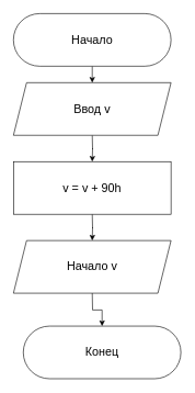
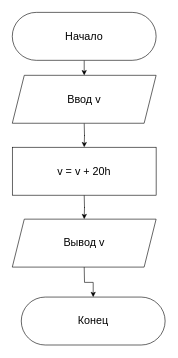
- <mxCell id="10" value="&lt;font style=&quot;font-size: 18px;&quot;&gt;v = v + 90h&lt;/font&gt;" style="rounded=0;whiteSpace=wrap;html=1;" vertex="1" parent="1"><mxGeometry x="20" y="245" width="240" height="80" as="geometry" /></mxCell>
+ <mxCell id="10" value="&lt;font style=&quot;font-size: 18px;&quot;&gt;v = v + 20h&lt;/font&gt;" style="rounded=0;whiteSpace=wrap;html=1;" vertex="1" parent="1"><mxGeometry x="20" y="245" width="240" height="80" as="geometry" /></mxCell>
- <mxCell id="9" value="Начало v" style="shape=parallelogram;perimeter=parallelogramPerimeter;whiteSpace=wrap;html=1;fixedSize=1;fontFamily=Helvetica;fontSize=18;" parent="1" vertex="1"><mxGeometry x="20" y="365" width="240" height="80" as="geometry" /></mxCell>
+ <mxCell id="9" value="Вывод v" style="shape=parallelogram;perimeter=parallelogramPerimeter;whiteSpace=wrap;html=1;fixedSize=1;fontFamily=Helvetica;fontSize=18;" parent="1" vertex="1"><mxGeometry x="20" y="365" width="240" height="80" as="geometry" /></mxCell>
